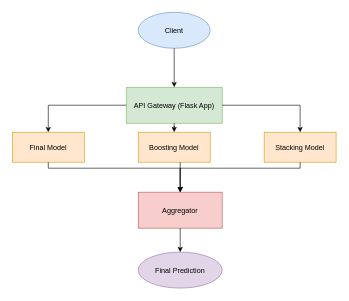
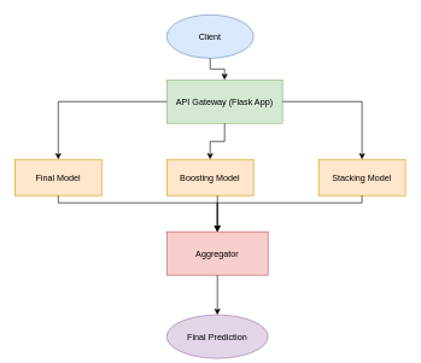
- <mxCell id="3" value="API Gateway (Flask App)" style="shape=rectangle;fillColor=#d5e8d4;strokeColor=#82b366;" parent="1" vertex="1"><mxGeometry x="210" y="145" width="160" height="60" as="geometry" /></mxCell>
+ <mxCell id="3" value="API Gateway (Flask App)" style="shape=rectangle;fillColor=#d5e8d4;strokeColor=#82b366;" parent="1" vertex="1"><mxGeometry x="230" y="110" width="160" height="60" as="geometry" /></mxCell>
- <mxCell id="8" value="Final Prediction" style="shape=ellipse;fillColor=#e1d5e7;strokeColor=#9673a6;" parent="1" vertex="1"><mxGeometry x="230" y="420" width="140" height="60" as="geometry" /></mxCell>
+ <mxCell id="8" value="Final Prediction" style="shape=ellipse;fillColor=#e1d5e7;strokeColor=#9673a6;" parent="1" vertex="1"><mxGeometry x="230" y="435" width="140" height="60" as="geometry" /></mxCell>
